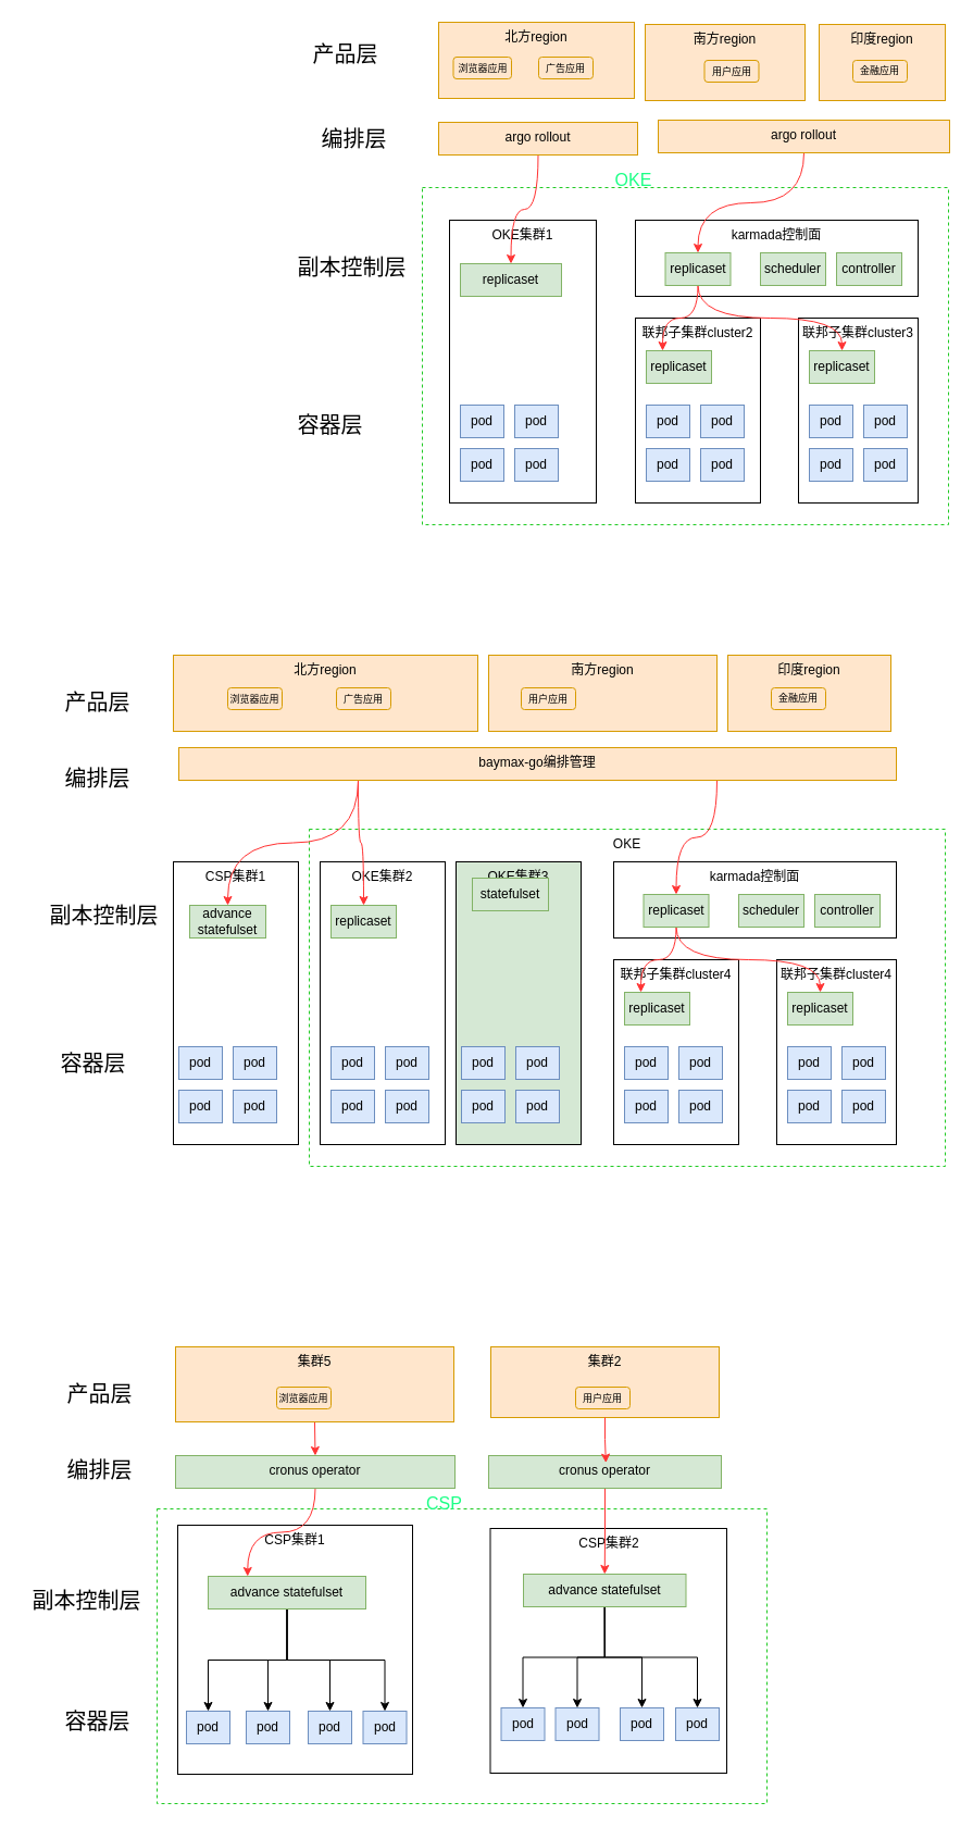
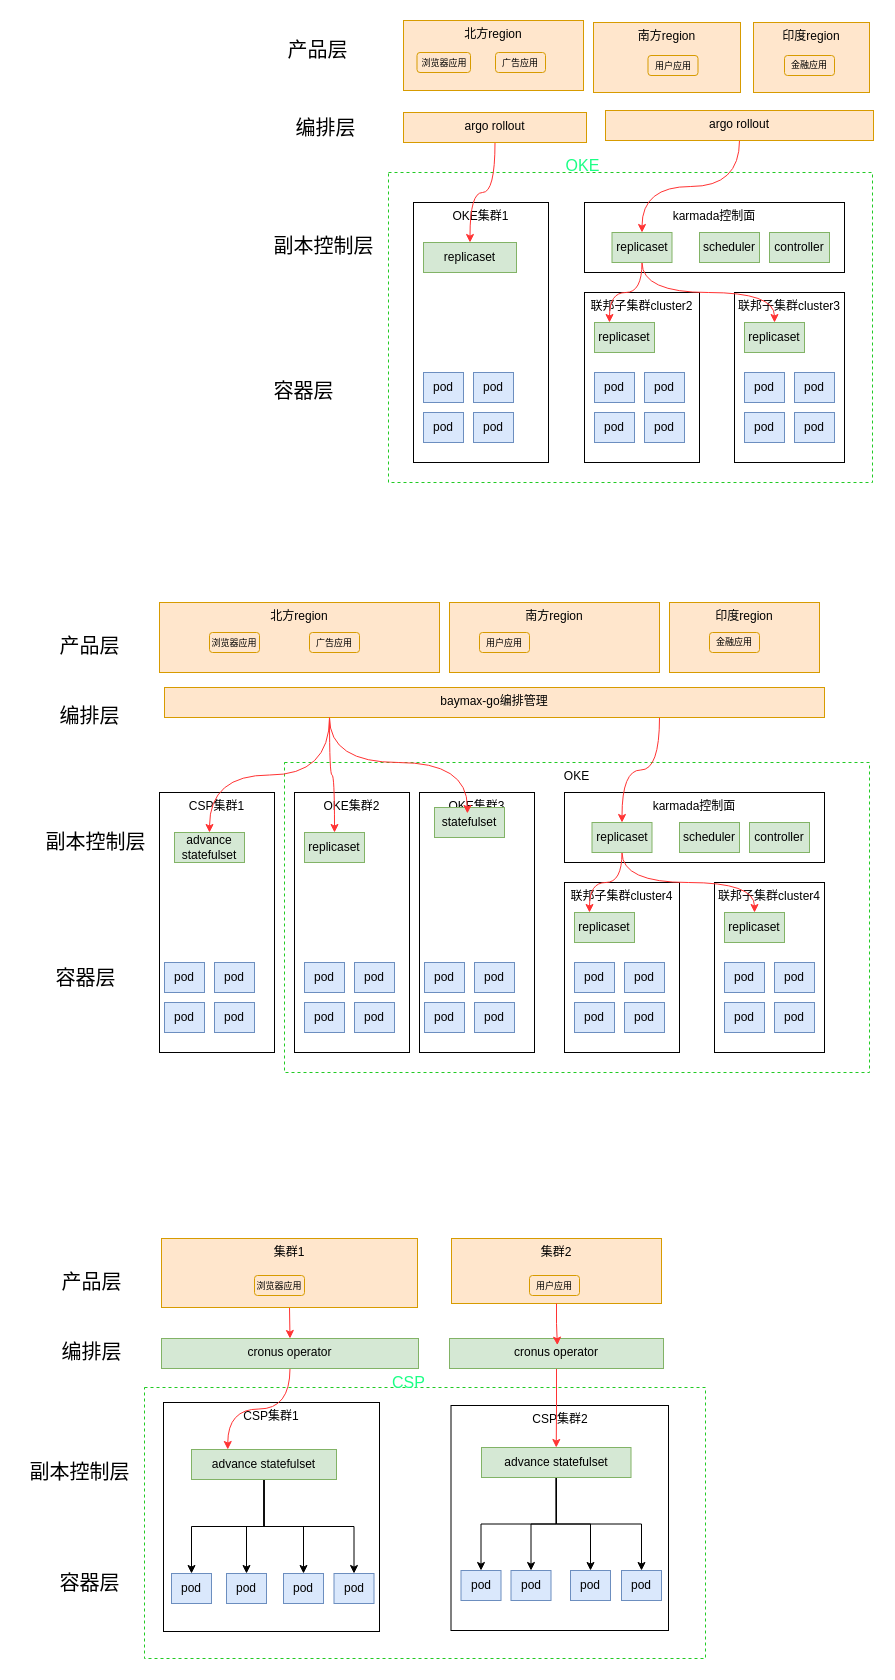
+ <mxCell id="88" style="edgeStyle=orthogonalEdgeStyle;rounded=0;orthogonalLoop=1;jettySize=auto;html=1;exitX=0.25;exitY=1;exitDx=0;exitDy=0;entryX=0.47;entryY=0.198;entryDx=0;entryDy=0;entryPerimeter=0;curved=1;strokeColor=#FF3333;" edge="1" parent="1" source="54" target="58"><mxGeometry relative="1" as="geometry" /></mxCell>
- <mxCell id="43" value="OKE集群3" style="rounded=0;whiteSpace=wrap;html=1;verticalAlign=top;fillColor=#d5e8d4;" vertex="1" parent="1"><mxGeometry x="419" y="792" width="115" height="260" as="geometry" /></mxCell>
+ <mxCell id="43" value="OKE集群3" style="rounded=0;whiteSpace=wrap;html=1;verticalAlign=top;" vertex="1" parent="1"><mxGeometry x="419" y="792" width="115" height="260" as="geometry" /></mxCell>
- <mxCell id="97" value="集群5" style="rounded=0;whiteSpace=wrap;html=1;verticalAlign=top;fillColor=#ffe6cc;strokeColor=#d79b00;" vertex="1" parent="1"><mxGeometry x="161" y="1238" width="256" height="69" as="geometry" /></mxCell>
+ <mxCell id="97" value="集群1" style="rounded=0;whiteSpace=wrap;html=1;verticalAlign=top;fillColor=#ffe6cc;strokeColor=#d79b00;" vertex="1" parent="1"><mxGeometry x="161" y="1238" width="256" height="69" as="geometry" /></mxCell>
